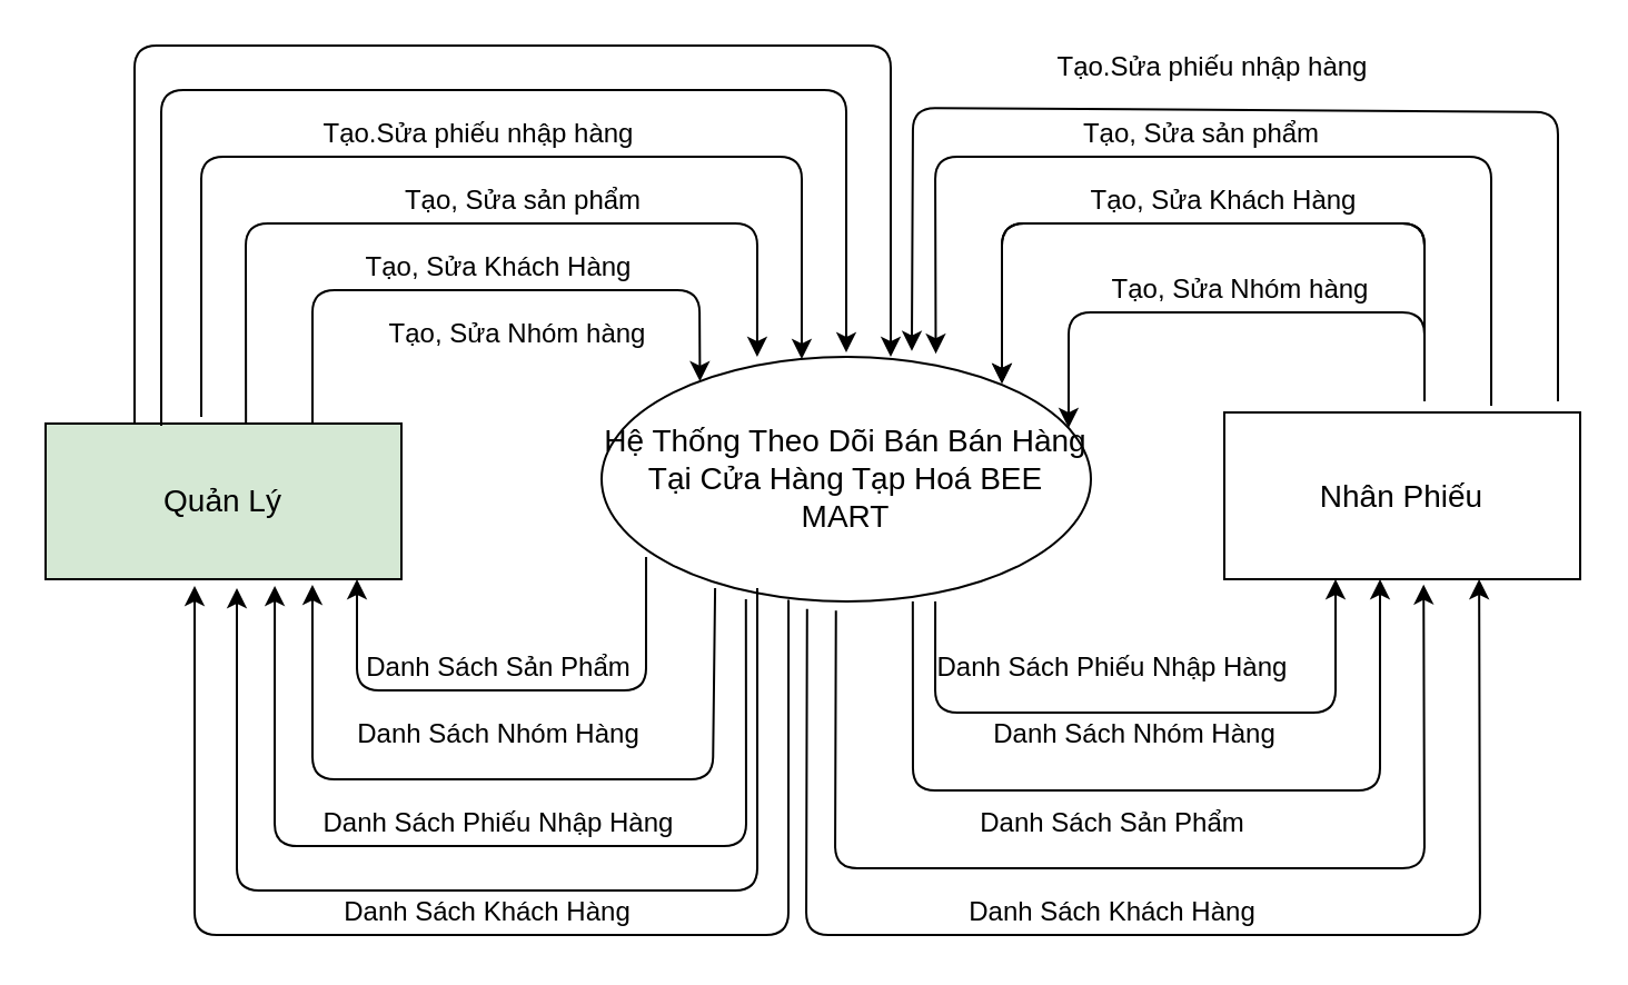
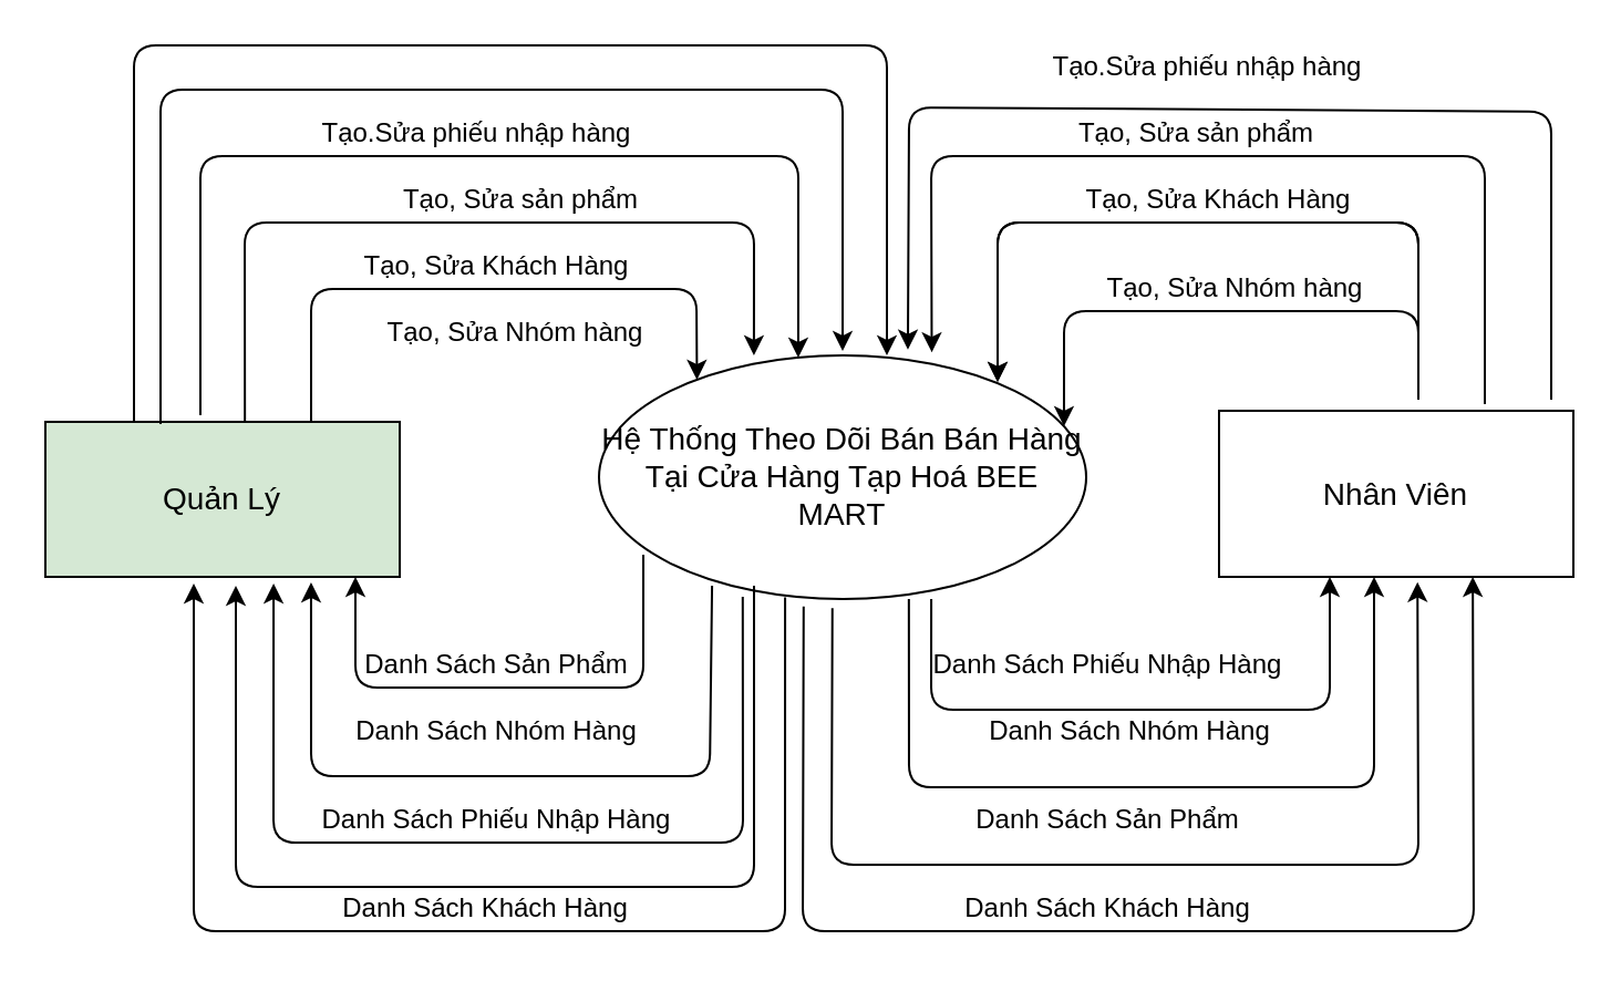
- <mxCell id="4" value="&lt;font style=&quot;font-size: 14px&quot;&gt;Nhân Phiếu&lt;/font&gt;" style="rounded=0;whiteSpace=wrap;html=1;" parent="1" vertex="1"><mxGeometry x="550" y="185" width="160" height="75" as="geometry" /></mxCell>
+ <mxCell id="4" value="&lt;font style=&quot;font-size: 14px&quot;&gt;Nhân Viên&lt;/font&gt;" style="rounded=0;whiteSpace=wrap;html=1;" parent="1" vertex="1"><mxGeometry x="550" y="185" width="160" height="75" as="geometry" /></mxCell>
